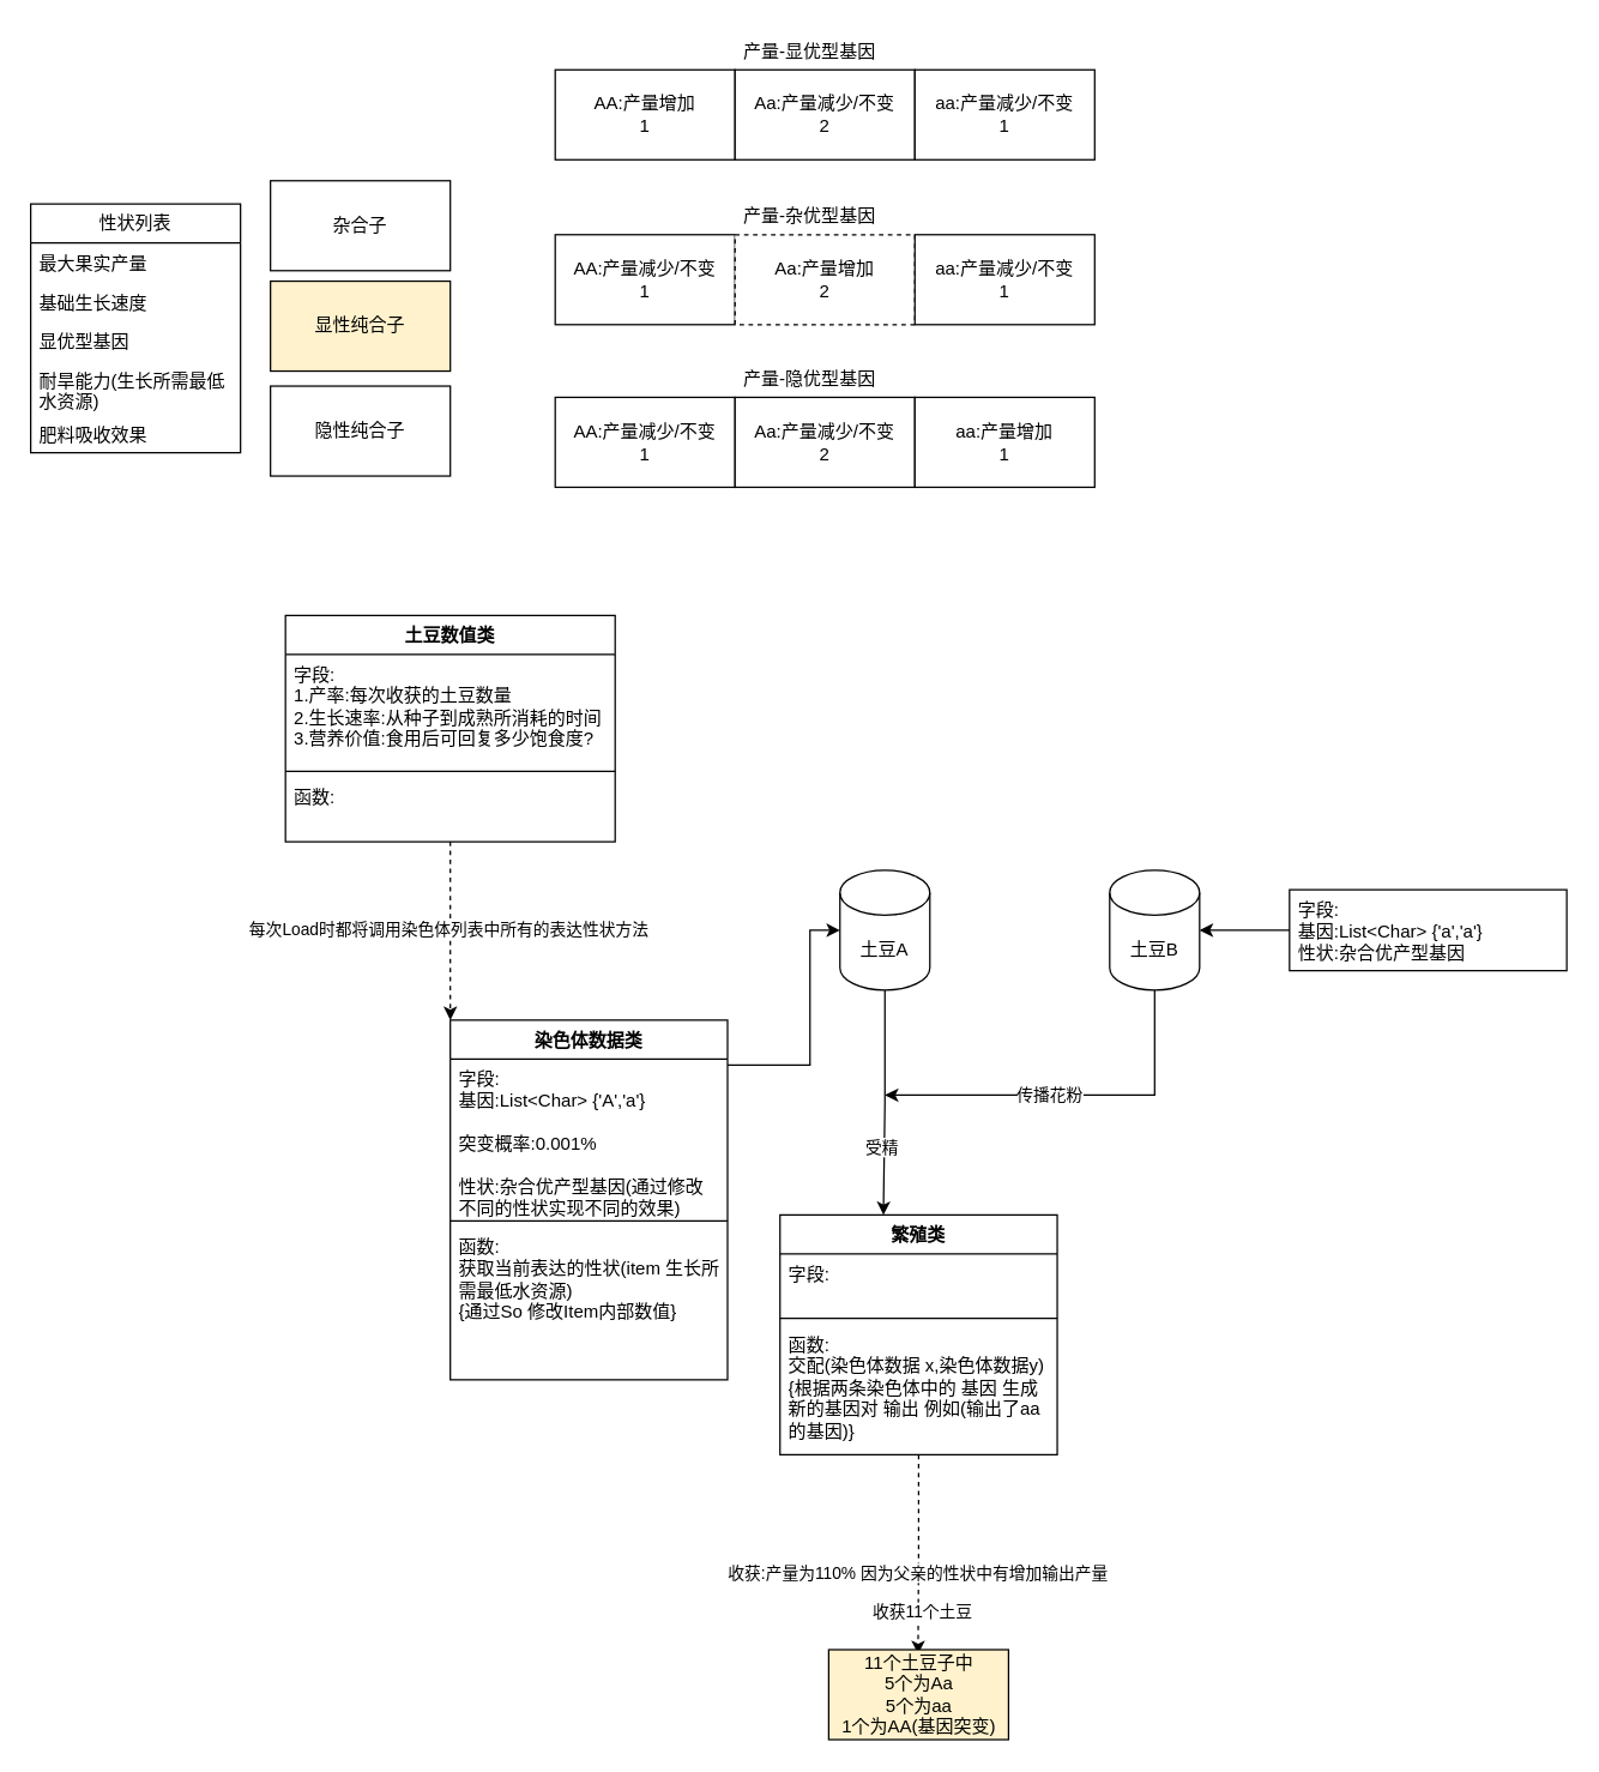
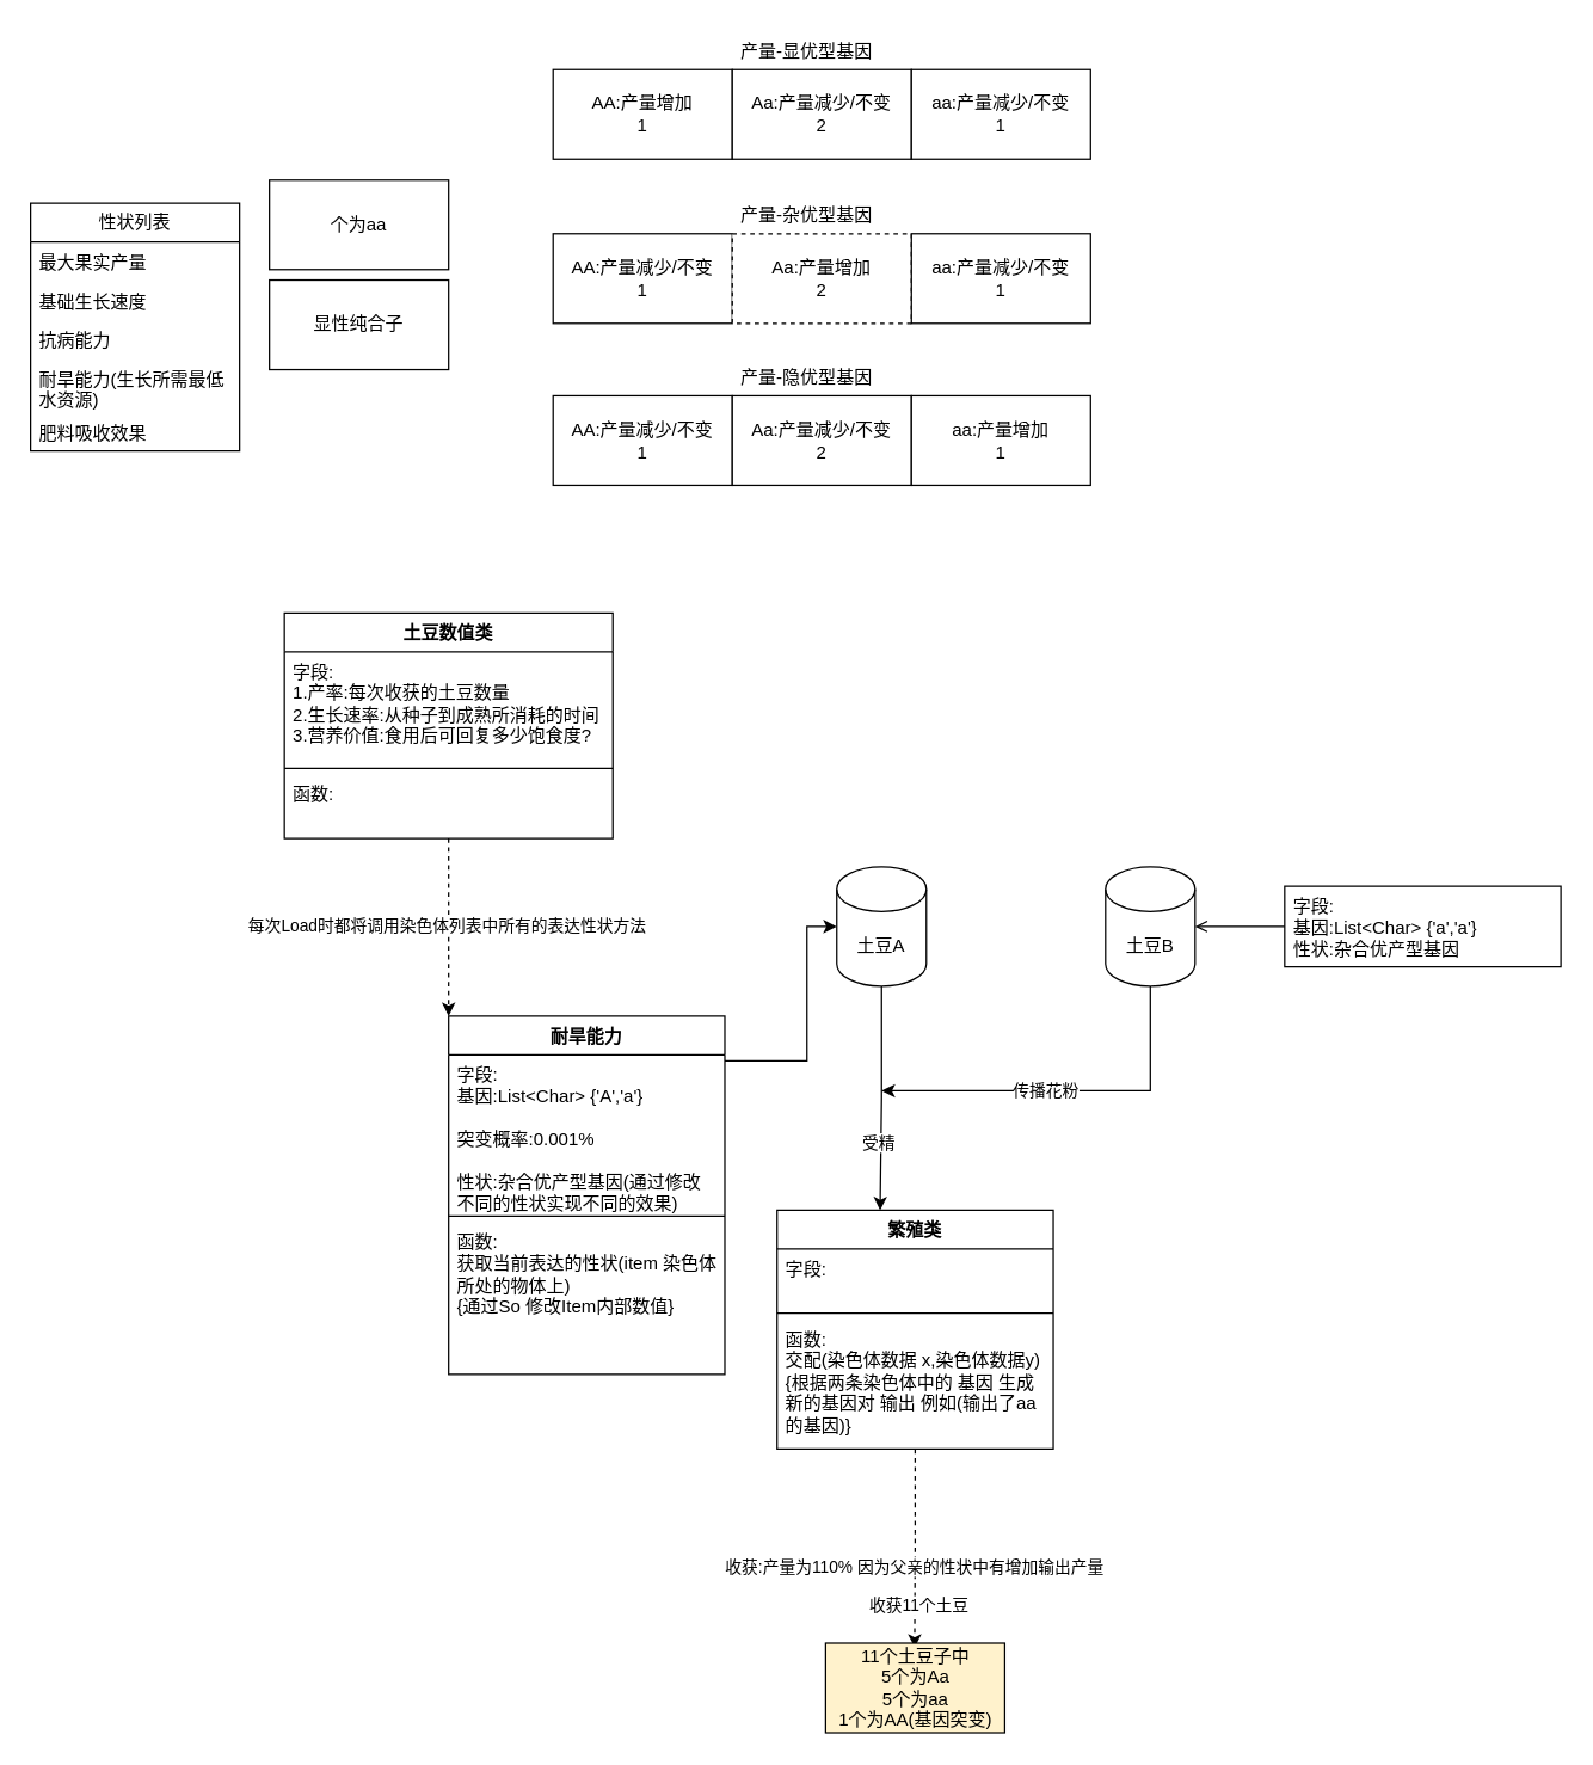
- <mxCell id="2" value="杂合子" style="rounded=0;whiteSpace=wrap;html=1;" vertex="1" parent="1"><mxGeometry x="180" y="120" width="120" height="60" as="geometry" /></mxCell>
+ <mxCell id="2" value="个为aa" style="rounded=0;whiteSpace=wrap;html=1;" vertex="1" parent="1"><mxGeometry x="180" y="120" width="120" height="60" as="geometry" /></mxCell>
- <mxCell id="3" value="显性纯合子" style="rounded=0;whiteSpace=wrap;html=1;fillColor=#fff2cc;" vertex="1" parent="1"><mxGeometry x="180" y="187" width="120" height="60" as="geometry" /></mxCell>
+ <mxCell id="3" value="显性纯合子" style="rounded=0;whiteSpace=wrap;html=1;" vertex="1" parent="1"><mxGeometry x="180" y="187" width="120" height="60" as="geometry" /></mxCell>
- <mxCell id="8" value="显优型基因" style="text;strokeColor=none;fillColor=none;align=left;verticalAlign=top;spacingLeft=4;spacingRight=4;overflow=hidden;rotatable=0;points=[[0,0.5],[1,0.5]];portConstraint=eastwest;whiteSpace=wrap;html=1;" vertex="1" parent="5"><mxGeometry y="78" width="140" height="26" as="geometry" /></mxCell>
+ <mxCell id="8" value="抗病能力" style="text;strokeColor=none;fillColor=none;align=left;verticalAlign=top;spacingLeft=4;spacingRight=4;overflow=hidden;rotatable=0;points=[[0,0.5],[1,0.5]];portConstraint=eastwest;whiteSpace=wrap;html=1;" vertex="1" parent="5"><mxGeometry y="78" width="140" height="26" as="geometry" /></mxCell>
- <mxCell id="4" value="隐性纯合子" style="rounded=0;whiteSpace=wrap;html=1;" vertex="1" parent="1"><mxGeometry x="180" y="257" width="120" height="60" as="geometry" /></mxCell>
- <mxCell id="35" style="edgeStyle=orthogonalEdgeStyle;rounded=0;orthogonalLoop=1;jettySize=auto;html=1;entryX=1;entryY=0.5;entryDx=0;entryDy=0;entryPerimeter=0;exitX=0;exitY=0.5;exitDx=0;exitDy=0;" edge="1" parent="1" source="52" target="29"><mxGeometry relative="1" as="geometry"><mxPoint x="870" y="818" as="sourcePoint" /></mxGeometry></mxCell>
+ <mxCell id="35" style="edgeStyle=orthogonalEdgeStyle;rounded=0;orthogonalLoop=1;jettySize=auto;html=1;entryX=1;entryY=0.5;entryDx=0;entryDy=0;entryPerimeter=0;exitX=0;exitY=0.5;exitDx=0;exitDy=0;endArrow=open;" edge="1" parent="1" source="52" target="29"><mxGeometry relative="1" as="geometry"><mxPoint x="870" y="818" as="sourcePoint" /></mxGeometry></mxCell>
- <mxCell id="30" value="染色体数据类" style="swimlane;fontStyle=1;align=center;verticalAlign=top;childLayout=stackLayout;horizontal=1;startSize=26;horizontalStack=0;resizeParent=1;resizeParentMax=0;resizeLast=0;collapsible=1;marginBottom=0;whiteSpace=wrap;html=1;" vertex="1" parent="1"><mxGeometry x="300" y="680" width="185" height="240" as="geometry" /></mxCell>
+ <mxCell id="30" value="耐旱能力" style="swimlane;fontStyle=1;align=center;verticalAlign=top;childLayout=stackLayout;horizontal=1;startSize=26;horizontalStack=0;resizeParent=1;resizeParentMax=0;resizeLast=0;collapsible=1;marginBottom=0;whiteSpace=wrap;html=1;" vertex="1" parent="1"><mxGeometry x="300" y="680" width="185" height="240" as="geometry" /></mxCell>
- <mxCell id="33" value="函数:&lt;div&gt;获取当前表达的性状(item 生长所需最低水资源)&lt;/div&gt;&lt;div&gt;{通过So 修改Item内部数值}&lt;/div&gt;" style="text;strokeColor=none;fillColor=none;align=left;verticalAlign=top;spacingLeft=4;spacingRight=4;overflow=hidden;rotatable=0;points=[[0,0.5],[1,0.5]];portConstraint=eastwest;whiteSpace=wrap;html=1;" vertex="1" parent="30"><mxGeometry y="138" width="185" height="102" as="geometry" /></mxCell>
+ <mxCell id="33" value="函数:&lt;div&gt;获取当前表达的性状(item 染色体所处的物体上)&lt;/div&gt;&lt;div&gt;{通过So 修改Item内部数值}&lt;/div&gt;" style="text;strokeColor=none;fillColor=none;align=left;verticalAlign=top;spacingLeft=4;spacingRight=4;overflow=hidden;rotatable=0;points=[[0,0.5],[1,0.5]];portConstraint=eastwest;whiteSpace=wrap;html=1;" vertex="1" parent="30"><mxGeometry y="138" width="185" height="102" as="geometry" /></mxCell>
